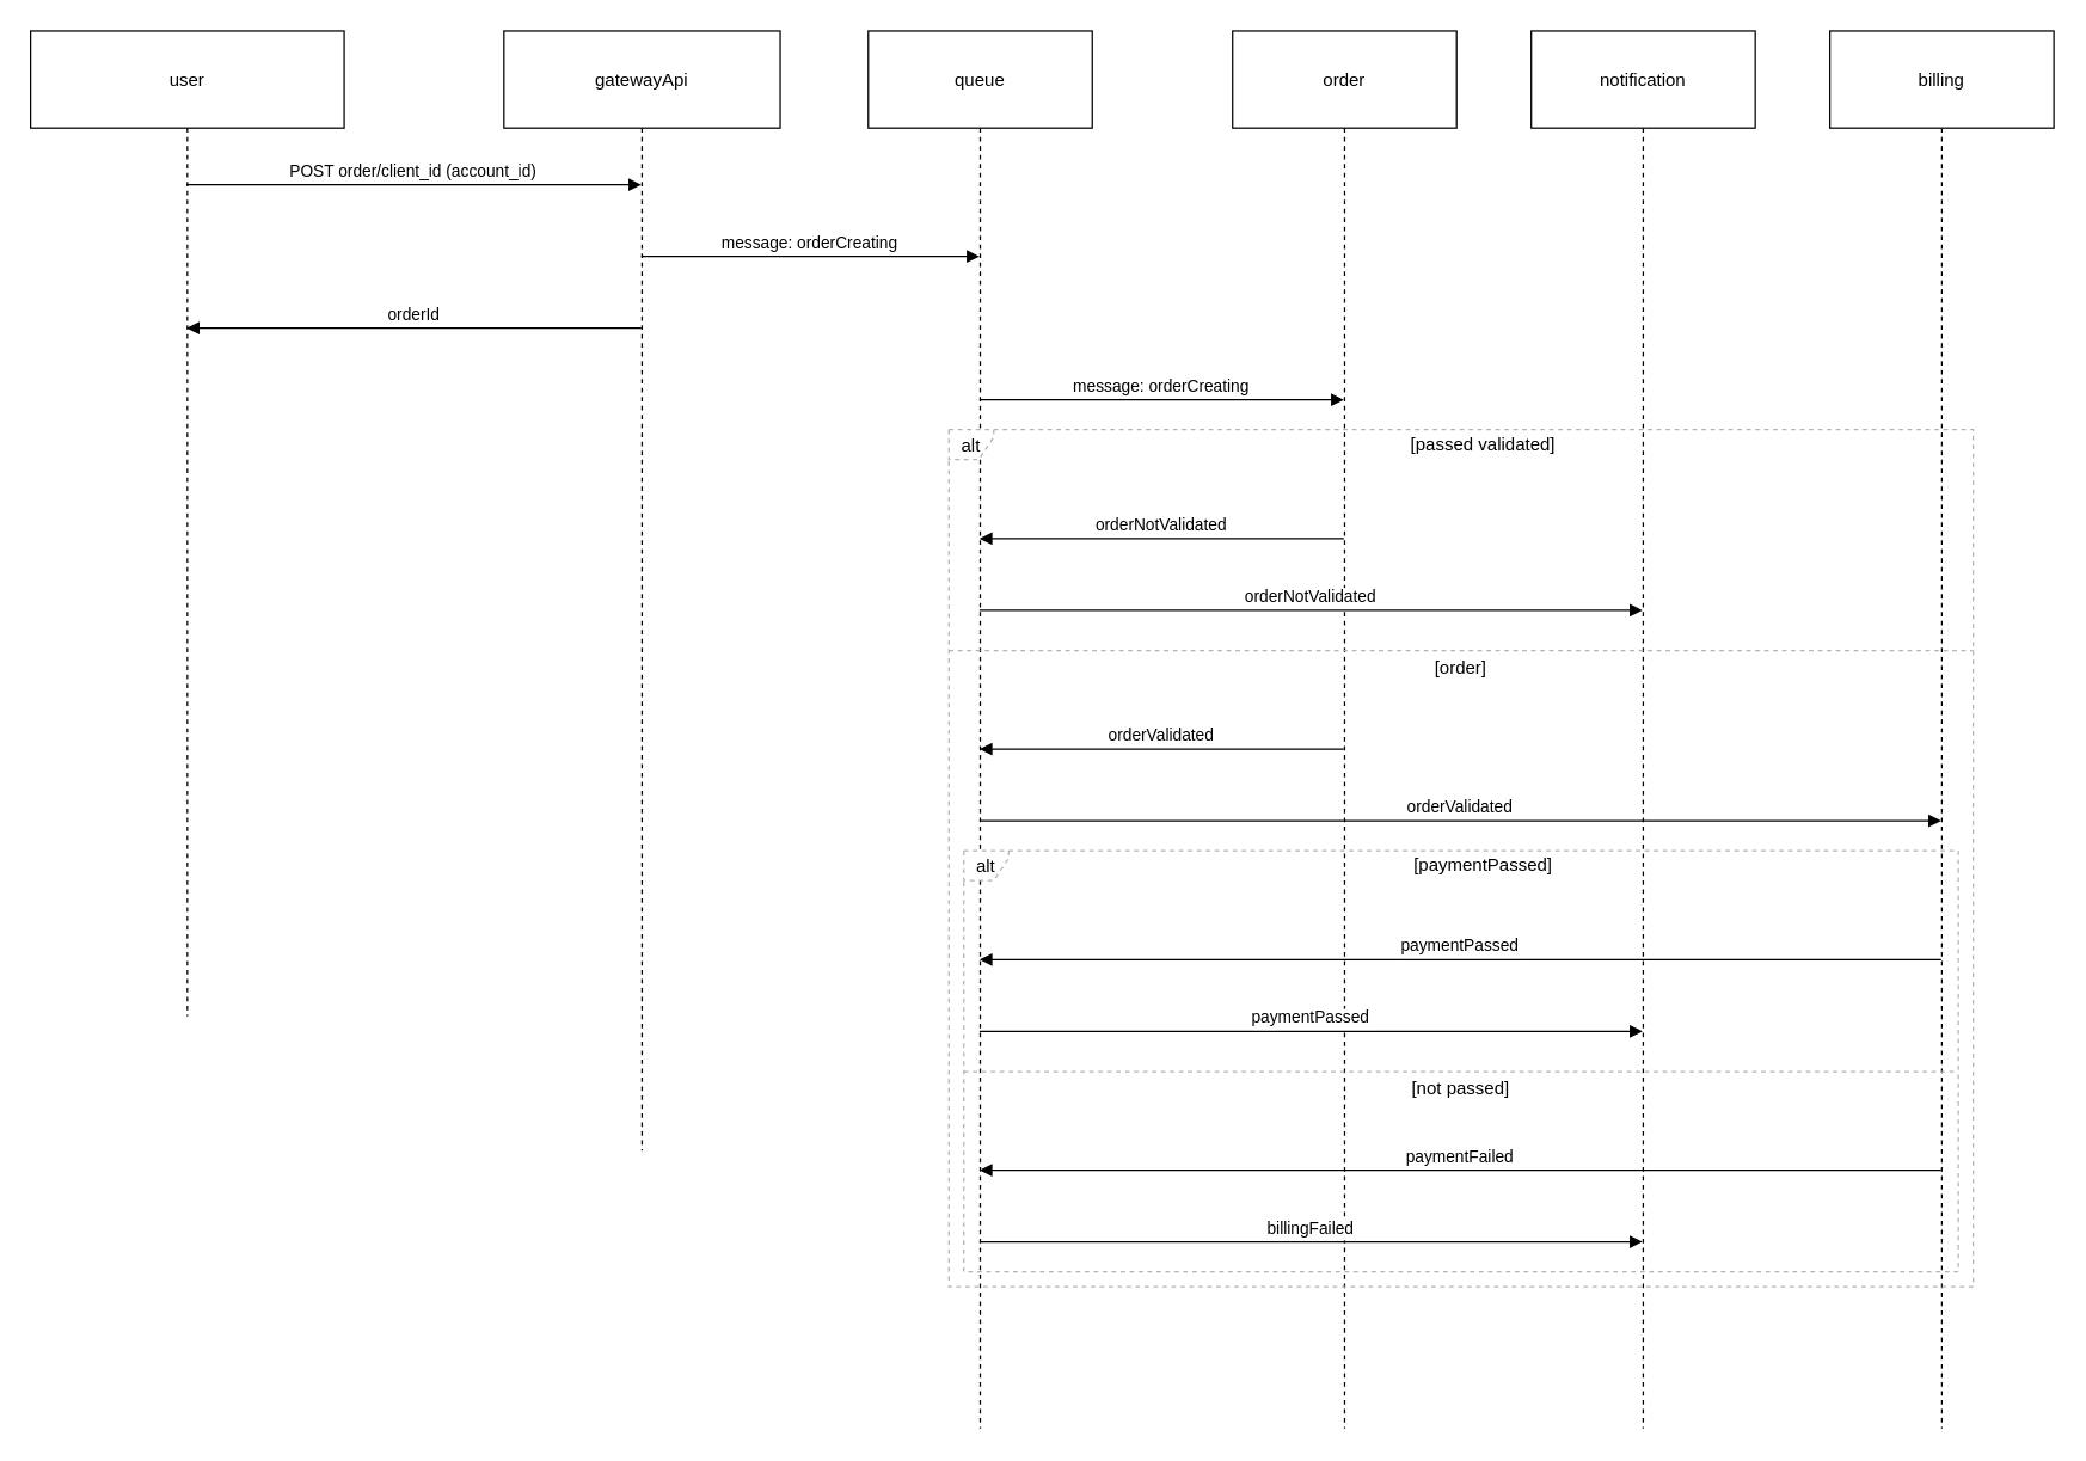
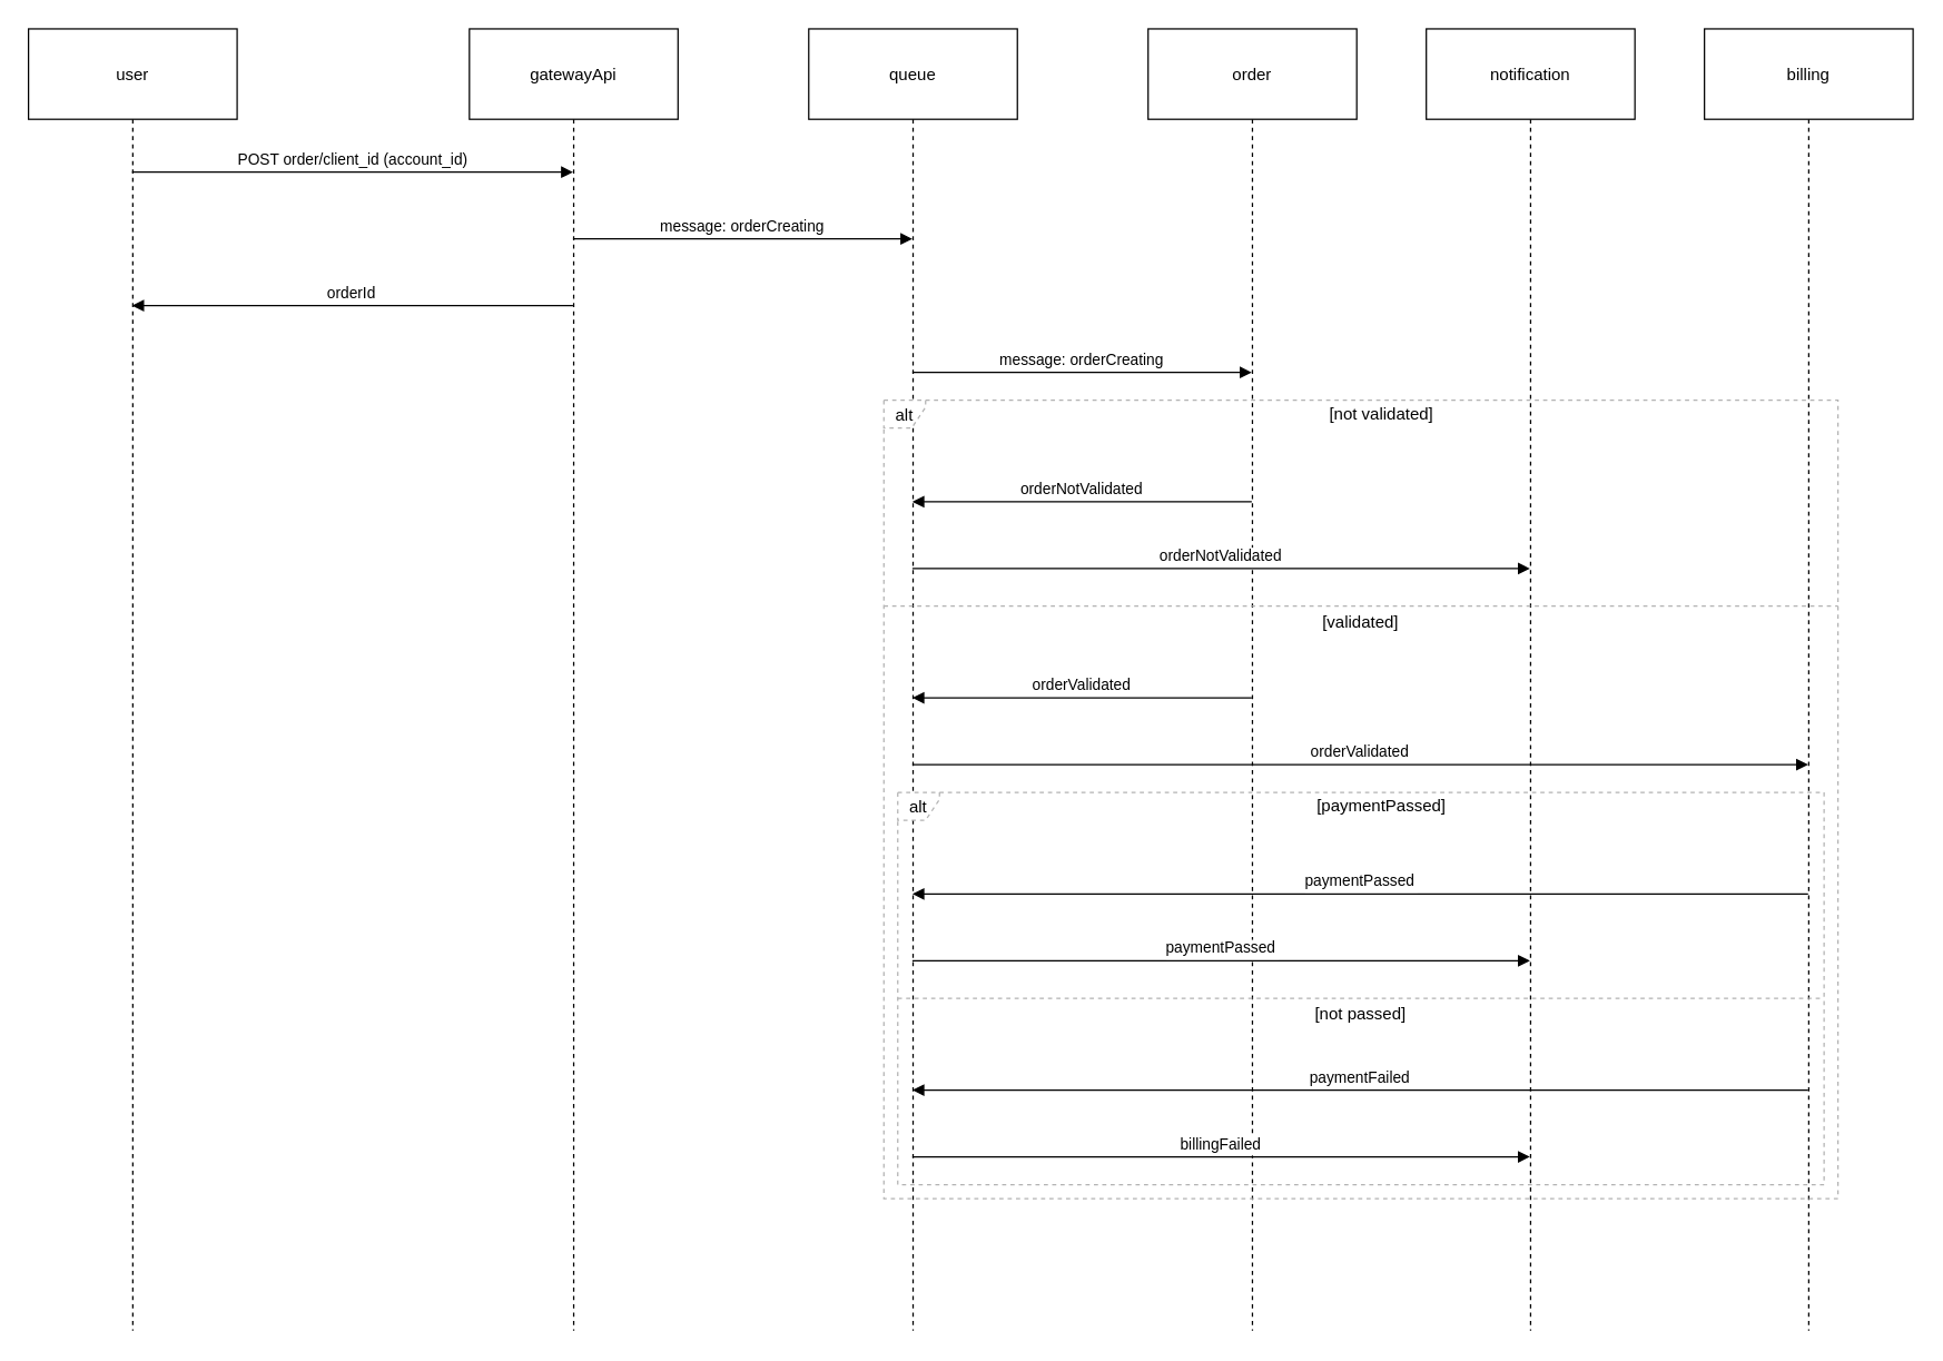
- <mxCell id="12" value="[passed validated]" style="text;strokeColor=none;fillColor=none;align=center;verticalAlign=middle;whiteSpace=wrap;" vertex="1" parent="11"><mxGeometry x="30" width="656" height="20" as="geometry" /></mxCell>
+ <mxCell id="12" value="[not validated]" style="text;strokeColor=none;fillColor=none;align=center;verticalAlign=middle;whiteSpace=wrap;" vertex="1" parent="11"><mxGeometry x="30" width="656" height="20" as="geometry" /></mxCell>
- <mxCell id="2" value="user" style="shape=umlLifeline;perimeter=lifelinePerimeter;whiteSpace=wrap;container=1;dropTarget=0;collapsible=0;recursiveResize=0;outlineConnect=0;portConstraint=eastwest;newEdgeStyle={&quot;edgeStyle&quot;:&quot;elbowEdgeStyle&quot;,&quot;elbow&quot;:&quot;vertical&quot;,&quot;curved&quot;:0,&quot;rounded&quot;:0};size=65;" vertex="1" parent="1"><mxGeometry x="20" y="20" width="210" height="660" as="geometry" /></mxCell>
+ <mxCell id="2" value="user" style="shape=umlLifeline;perimeter=lifelinePerimeter;whiteSpace=wrap;container=1;dropTarget=0;collapsible=0;recursiveResize=0;outlineConnect=0;portConstraint=eastwest;newEdgeStyle={&quot;edgeStyle&quot;:&quot;elbowEdgeStyle&quot;,&quot;elbow&quot;:&quot;vertical&quot;,&quot;curved&quot;:0,&quot;rounded&quot;:0};size=65;" vertex="1" parent="1"><mxGeometry x="20" y="20" width="150" height="936" as="geometry" /></mxCell>
- <mxCell id="3" value="gatewayApi" style="shape=umlLifeline;perimeter=lifelinePerimeter;whiteSpace=wrap;container=1;dropTarget=0;collapsible=0;recursiveResize=0;outlineConnect=0;portConstraint=eastwest;newEdgeStyle={&quot;edgeStyle&quot;:&quot;elbowEdgeStyle&quot;,&quot;elbow&quot;:&quot;vertical&quot;,&quot;curved&quot;:0,&quot;rounded&quot;:0};size=65;" vertex="1" parent="1"><mxGeometry x="337" y="20" width="185" height="750" as="geometry" /></mxCell>
+ <mxCell id="3" value="gatewayApi" style="shape=umlLifeline;perimeter=lifelinePerimeter;whiteSpace=wrap;container=1;dropTarget=0;collapsible=0;recursiveResize=0;outlineConnect=0;portConstraint=eastwest;newEdgeStyle={&quot;edgeStyle&quot;:&quot;elbowEdgeStyle&quot;,&quot;elbow&quot;:&quot;vertical&quot;,&quot;curved&quot;:0,&quot;rounded&quot;:0};size=65;" vertex="1" parent="1"><mxGeometry x="337" y="20" width="150" height="936" as="geometry" /></mxCell>
- <mxCell id="13" value="[order]" style="shape=line;dashed=1;whiteSpace=wrap;verticalAlign=top;labelPosition=center;verticalLabelPosition=middle;align=center;strokeColor=#B3B3B3;" vertex="1" parent="11"><mxGeometry y="146" width="686" height="4" as="geometry" /></mxCell>
+ <mxCell id="13" value="[validated]" style="shape=line;dashed=1;whiteSpace=wrap;verticalAlign=top;labelPosition=center;verticalLabelPosition=middle;align=center;strokeColor=#B3B3B3;" vertex="1" parent="11"><mxGeometry y="146" width="686" height="4" as="geometry" /></mxCell>
